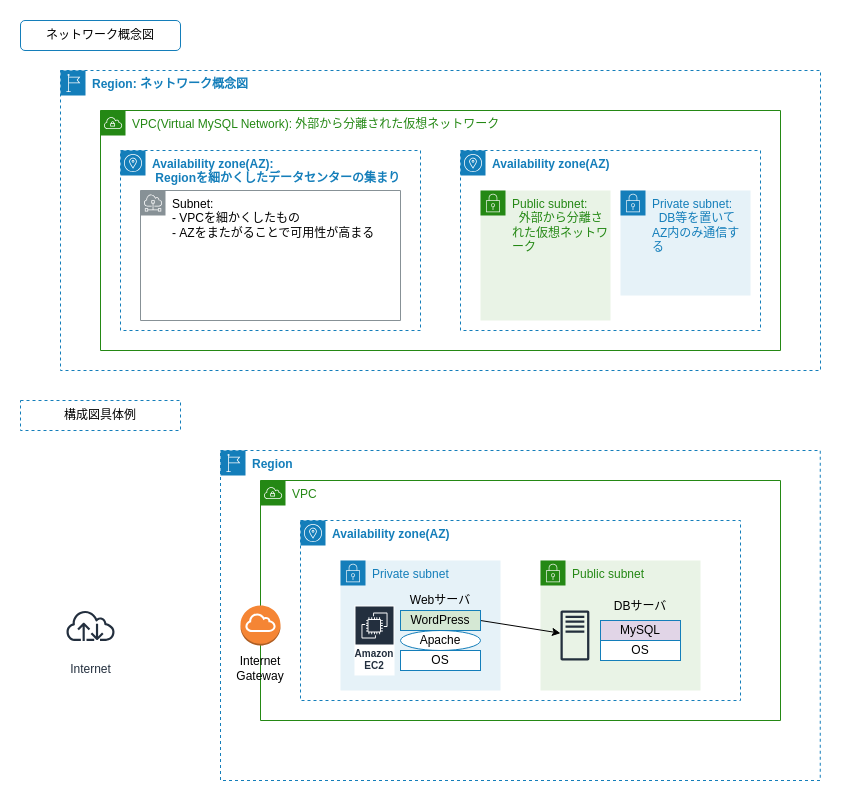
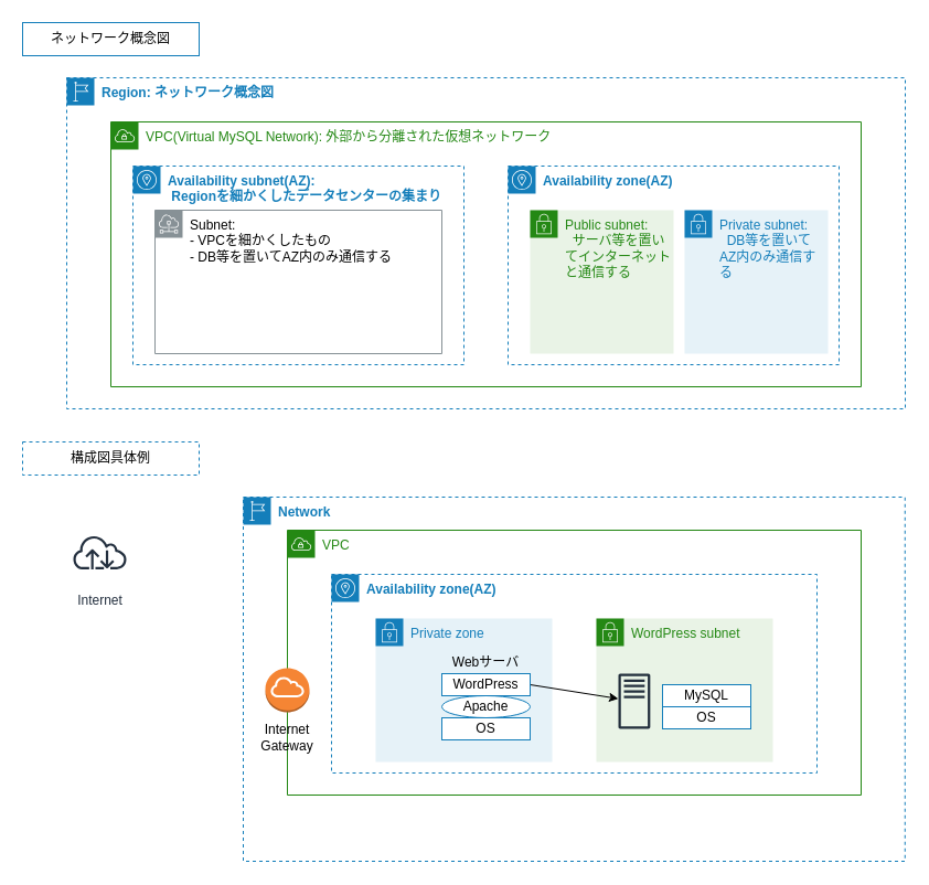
- <mxCell id="26" value="ネットワーク概念図" style="whiteSpace=wrap;html=1;strokeColor=#147EBA;fontColor=#000000;rounded=1;" parent="1" vertex="1"><mxGeometry x="20" y="20" width="160" height="30" as="geometry" /></mxCell>
+ <mxCell id="26" value="ネットワーク概念図" style="rounded=0;whiteSpace=wrap;html=1;strokeColor=#147EBA;fontColor=#000000;" parent="1" vertex="1"><mxGeometry x="20" y="20" width="160" height="30" as="geometry" /></mxCell>
- <mxCell id="21" value="&lt;font color=&quot;#147eba&quot;&gt;Availability zone(AZ): &lt;br&gt;&amp;nbsp;Regionを細かくしたデータセンターの集まり&lt;/font&gt;" style="sketch=0;outlineConnect=0;gradientColor=none;html=1;whiteSpace=wrap;fontSize=12;fontStyle=1;shape=mxgraph.aws4.group;grIcon=mxgraph.aws4.group_availability_zone;strokeColor=#147EBA;fillColor=none;verticalAlign=top;align=left;spacingLeft=30;fontColor=#545B64;dashed=1;" parent="19" vertex="1"><mxGeometry x="60" y="80" width="300" height="180" as="geometry" /></mxCell>
+ <mxCell id="21" value="&lt;font color=&quot;#147eba&quot;&gt;Availability subnet(AZ): &lt;br&gt;&amp;nbsp;Regionを細かくしたデータセンターの集まり&lt;/font&gt;" style="sketch=0;outlineConnect=0;gradientColor=none;html=1;whiteSpace=wrap;fontSize=12;fontStyle=1;shape=mxgraph.aws4.group;grIcon=mxgraph.aws4.group_availability_zone;strokeColor=#147EBA;fillColor=none;verticalAlign=top;align=left;spacingLeft=30;fontColor=#545B64;dashed=1;" parent="19" vertex="1"><mxGeometry x="60" y="80" width="300" height="180" as="geometry" /></mxCell>
- <mxCell id="22" value="&lt;font color=&quot;#000000&quot;&gt;Subnet:&lt;br&gt;- VPCを細かくしたもの&lt;br&gt;- AZをまたがることで可用性が高まる&lt;br&gt;&lt;/font&gt;" style="sketch=0;outlineConnect=0;gradientColor=none;html=1;whiteSpace=wrap;fontSize=12;fontStyle=0;shape=mxgraph.aws4.group;grIcon=mxgraph.aws4.group_subnet;strokeColor=#879196;fillColor=none;verticalAlign=top;align=left;spacingLeft=30;fontColor=#879196;dashed=0;" parent="19" vertex="1"><mxGeometry x="80" y="120" width="260" height="130" as="geometry" /></mxCell>
+ <mxCell id="22" value="&lt;font color=&quot;#000000&quot;&gt;Subnet:&lt;br&gt;- VPCを細かくしたもの&lt;br&gt;- DB等を置いてAZ内のみ通信する&lt;br&gt;&lt;/font&gt;" style="sketch=0;outlineConnect=0;gradientColor=none;html=1;whiteSpace=wrap;fontSize=12;fontStyle=0;shape=mxgraph.aws4.group;grIcon=mxgraph.aws4.group_subnet;strokeColor=#879196;fillColor=none;verticalAlign=top;align=left;spacingLeft=30;fontColor=#879196;dashed=0;" parent="19" vertex="1"><mxGeometry x="80" y="120" width="260" height="130" as="geometry" /></mxCell>
- <mxCell id="24" value="Public subnet:&amp;nbsp;&lt;br&gt;&amp;nbsp; 外部から分離された仮想ネットワーク" style="points=[[0,0],[0.25,0],[0.5,0],[0.75,0],[1,0],[1,0.25],[1,0.5],[1,0.75],[1,1],[0.75,1],[0.5,1],[0.25,1],[0,1],[0,0.75],[0,0.5],[0,0.25]];outlineConnect=0;gradientColor=none;html=1;whiteSpace=wrap;fontSize=12;fontStyle=0;container=1;pointerEvents=0;collapsible=0;recursiveResize=0;shape=mxgraph.aws4.group;grIcon=mxgraph.aws4.group_security_group;grStroke=0;strokeColor=#248814;fillColor=#E9F3E6;verticalAlign=top;align=left;spacingLeft=30;fontColor=#248814;dashed=0;" parent="23" vertex="1"><mxGeometry x="380" y="80" width="130" height="130" as="geometry" /></mxCell>
+ <mxCell id="24" value="Public subnet:&amp;nbsp;&lt;br&gt;&amp;nbsp; サーバ等を置いてインターネットと通信する" style="points=[[0,0],[0.25,0],[0.5,0],[0.75,0],[1,0],[1,0.25],[1,0.5],[1,0.75],[1,1],[0.75,1],[0.5,1],[0.25,1],[0,1],[0,0.75],[0,0.5],[0,0.25]];outlineConnect=0;gradientColor=none;html=1;whiteSpace=wrap;fontSize=12;fontStyle=0;container=1;pointerEvents=0;collapsible=0;recursiveResize=0;shape=mxgraph.aws4.group;grIcon=mxgraph.aws4.group_security_group;grStroke=0;strokeColor=#248814;fillColor=#E9F3E6;verticalAlign=top;align=left;spacingLeft=30;fontColor=#248814;dashed=0;" parent="23" vertex="1"><mxGeometry x="380" y="80" width="130" height="130" as="geometry" /></mxCell>
- <mxCell id="25" value="Private subnet:&lt;br&gt;&amp;nbsp; DB等を置いてAZ内のみ通信する" style="points=[[0,0],[0.25,0],[0.5,0],[0.75,0],[1,0],[1,0.25],[1,0.5],[1,0.75],[1,1],[0.75,1],[0.5,1],[0.25,1],[0,1],[0,0.75],[0,0.5],[0,0.25]];outlineConnect=0;gradientColor=none;html=1;whiteSpace=wrap;fontSize=12;fontStyle=0;container=1;pointerEvents=0;collapsible=0;recursiveResize=0;shape=mxgraph.aws4.group;grIcon=mxgraph.aws4.group_security_group;grStroke=0;strokeColor=#147EBA;fillColor=#E6F2F8;verticalAlign=top;align=left;spacingLeft=30;fontColor=#147EBA;dashed=0;" parent="19" vertex="1"><mxGeometry x="560" y="120" width="130" height="105" as="geometry" /></mxCell>
+ <mxCell id="25" value="Private subnet:&lt;br&gt;&amp;nbsp; DB等を置いてAZ内のみ通信する" style="points=[[0,0],[0.25,0],[0.5,0],[0.75,0],[1,0],[1,0.25],[1,0.5],[1,0.75],[1,1],[0.75,1],[0.5,1],[0.25,1],[0,1],[0,0.75],[0,0.5],[0,0.25]];outlineConnect=0;gradientColor=none;html=1;whiteSpace=wrap;fontSize=12;fontStyle=0;container=1;pointerEvents=0;collapsible=0;recursiveResize=0;shape=mxgraph.aws4.group;grIcon=mxgraph.aws4.group_security_group;grStroke=0;strokeColor=#147EBA;fillColor=#E6F2F8;verticalAlign=top;align=left;spacingLeft=30;fontColor=#147EBA;dashed=0;" parent="19" vertex="1"><mxGeometry x="560" y="120" width="130" height="130" as="geometry" /></mxCell>
- <mxCell id="2" value="Region" style="points=[[0,0],[0.25,0],[0.5,0],[0.75,0],[1,0],[1,0.25],[1,0.5],[1,0.75],[1,1],[0.75,1],[0.5,1],[0.25,1],[0,1],[0,0.75],[0,0.5],[0,0.25]];outlineConnect=0;gradientColor=none;html=1;whiteSpace=wrap;fontSize=12;fontStyle=1;container=1;pointerEvents=0;collapsible=0;recursiveResize=0;shape=mxgraph.aws4.group;grIcon=mxgraph.aws4.group_region;strokeColor=#147EBA;fillColor=none;verticalAlign=top;align=left;spacingLeft=30;fontColor=#147EBA;dashed=1;" parent="1" vertex="1"><mxGeometry x="220" y="450" width="599.75" height="330" as="geometry" /></mxCell>
+ <mxCell id="2" value="Network" style="points=[[0,0],[0.25,0],[0.5,0],[0.75,0],[1,0],[1,0.25],[1,0.5],[1,0.75],[1,1],[0.75,1],[0.5,1],[0.25,1],[0,1],[0,0.75],[0,0.5],[0,0.25]];outlineConnect=0;gradientColor=none;html=1;whiteSpace=wrap;fontSize=12;fontStyle=1;container=1;pointerEvents=0;collapsible=0;recursiveResize=0;shape=mxgraph.aws4.group;grIcon=mxgraph.aws4.group_region;strokeColor=#147EBA;fillColor=none;verticalAlign=top;align=left;spacingLeft=30;fontColor=#147EBA;dashed=1;" parent="1" vertex="1"><mxGeometry x="220" y="450" width="599.75" height="330" as="geometry" /></mxCell>
- <mxCell id="5" value="Private subnet" style="points=[[0,0],[0.25,0],[0.5,0],[0.75,0],[1,0],[1,0.25],[1,0.5],[1,0.75],[1,1],[0.75,1],[0.5,1],[0.25,1],[0,1],[0,0.75],[0,0.5],[0,0.25]];outlineConnect=0;gradientColor=none;html=1;whiteSpace=wrap;fontSize=12;fontStyle=0;container=1;pointerEvents=0;collapsible=0;recursiveResize=0;shape=mxgraph.aws4.group;grIcon=mxgraph.aws4.group_security_group;grStroke=0;strokeColor=#147EBA;fillColor=#E6F2F8;verticalAlign=top;align=left;spacingLeft=30;fontColor=#147EBA;dashed=0;" parent="3" vertex="1"><mxGeometry x="80" y="80" width="160" height="130" as="geometry" /></mxCell>
+ <mxCell id="5" value="Private zone" style="points=[[0,0],[0.25,0],[0.5,0],[0.75,0],[1,0],[1,0.25],[1,0.5],[1,0.75],[1,1],[0.75,1],[0.5,1],[0.25,1],[0,1],[0,0.75],[0,0.5],[0,0.25]];outlineConnect=0;gradientColor=none;html=1;whiteSpace=wrap;fontSize=12;fontStyle=0;container=1;pointerEvents=0;collapsible=0;recursiveResize=0;shape=mxgraph.aws4.group;grIcon=mxgraph.aws4.group_security_group;grStroke=0;strokeColor=#147EBA;fillColor=#E6F2F8;verticalAlign=top;align=left;spacingLeft=30;fontColor=#147EBA;dashed=0;" parent="3" vertex="1"><mxGeometry x="80" y="80" width="160" height="130" as="geometry" /></mxCell>
- <mxCell id="7" value="Public subnet" style="points=[[0,0],[0.25,0],[0.5,0],[0.75,0],[1,0],[1,0.25],[1,0.5],[1,0.75],[1,1],[0.75,1],[0.5,1],[0.25,1],[0,1],[0,0.75],[0,0.5],[0,0.25]];outlineConnect=0;gradientColor=none;html=1;whiteSpace=wrap;fontSize=12;fontStyle=0;container=1;pointerEvents=0;collapsible=0;recursiveResize=0;shape=mxgraph.aws4.group;grIcon=mxgraph.aws4.group_security_group;grStroke=0;strokeColor=#248814;fillColor=#E9F3E6;verticalAlign=top;align=left;spacingLeft=30;fontColor=#248814;dashed=0;" parent="3" vertex="1"><mxGeometry x="280" y="80" width="160" height="130" as="geometry" /></mxCell>
+ <mxCell id="7" value="WordPress subnet" style="points=[[0,0],[0.25,0],[0.5,0],[0.75,0],[1,0],[1,0.25],[1,0.5],[1,0.75],[1,1],[0.75,1],[0.5,1],[0.25,1],[0,1],[0,0.75],[0,0.5],[0,0.25]];outlineConnect=0;gradientColor=none;html=1;whiteSpace=wrap;fontSize=12;fontStyle=0;container=1;pointerEvents=0;collapsible=0;recursiveResize=0;shape=mxgraph.aws4.group;grIcon=mxgraph.aws4.group_security_group;grStroke=0;strokeColor=#248814;fillColor=#E9F3E6;verticalAlign=top;align=left;spacingLeft=30;fontColor=#248814;dashed=0;" parent="3" vertex="1"><mxGeometry x="280" y="80" width="160" height="130" as="geometry" /></mxCell>
- <mxCell id="14" value="&lt;font color=&quot;#000000&quot;&gt;DBサーバ&lt;br&gt;&lt;/font&gt;" style="rounded=0;whiteSpace=wrap;html=1;strokeColor=none;fontColor=#248814;fillColor=none;" parent="3" vertex="1"><mxGeometry x="340" y="113.75" width="80" height="25" as="geometry" /></mxCell>
- <mxCell id="9" value="WordPress" style="rounded=0;whiteSpace=wrap;html=1;strokeColor=#147EBA;fontColor=#000000;fillColor=#d5e8d4;" parent="3" vertex="1"><mxGeometry x="140" y="130" width="80" height="20" as="geometry" /></mxCell>
+ <mxCell id="9" value="WordPress" style="rounded=0;whiteSpace=wrap;html=1;strokeColor=#147EBA;fontColor=#000000;" parent="3" vertex="1"><mxGeometry x="140" y="130" width="80" height="20" as="geometry" /></mxCell>
- <mxCell id="28" value="Internet" style="sketch=0;outlineConnect=0;fontColor=#232F3E;gradientColor=none;strokeColor=#232F3E;fillColor=#ffffff;dashed=0;verticalLabelPosition=bottom;verticalAlign=top;align=center;html=1;fontSize=12;fontStyle=0;aspect=fixed;shape=mxgraph.aws4.resourceIcon;resIcon=mxgraph.aws4.internet;" parent="1" vertex="1"><mxGeometry x="60" y="595" width="60" height="60" as="geometry" /></mxCell>
+ <mxCell id="28" value="Internet" style="sketch=0;outlineConnect=0;fontColor=#232F3E;gradientColor=none;strokeColor=#232F3E;fillColor=#ffffff;dashed=0;verticalLabelPosition=bottom;verticalAlign=top;align=center;html=1;fontSize=12;fontStyle=0;aspect=fixed;shape=mxgraph.aws4.resourceIcon;resIcon=mxgraph.aws4.internet;" parent="1" vertex="1"><mxGeometry x="60" y="470" width="60" height="60" as="geometry" /></mxCell>
- <mxCell id="13" value="MySQL" style="rounded=0;whiteSpace=wrap;html=1;strokeColor=#147EBA;fontColor=#000000;fillColor=#e1d5e7;" parent="3" vertex="1"><mxGeometry x="340" y="140" width="80" height="20" as="geometry" /></mxCell>
+ <mxCell id="13" value="MySQL" style="rounded=0;whiteSpace=wrap;html=1;strokeColor=#147EBA;fontColor=#000000;" parent="3" vertex="1"><mxGeometry x="340" y="140" width="80" height="20" as="geometry" /></mxCell>
- <mxCell id="18" value="Amazon EC2" style="sketch=0;outlineConnect=0;fontColor=#232F3E;gradientColor=none;strokeColor=#ffffff;fillColor=#232F3E;dashed=0;verticalLabelPosition=middle;verticalAlign=bottom;align=center;html=1;whiteSpace=wrap;fontSize=10;fontStyle=1;spacing=3;shape=mxgraph.aws4.productIcon;prIcon=mxgraph.aws4.ec2;" vertex="1" parent="3"><mxGeometry x="94.0" y="125" width="40" height="70" as="geometry" /></mxCell>
